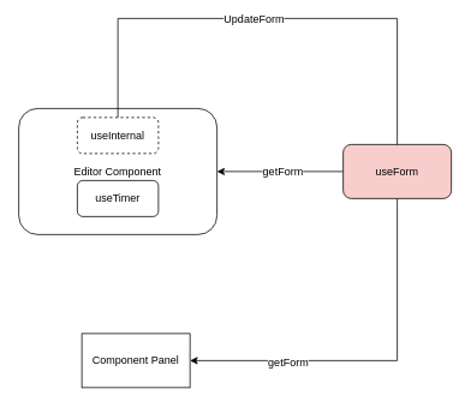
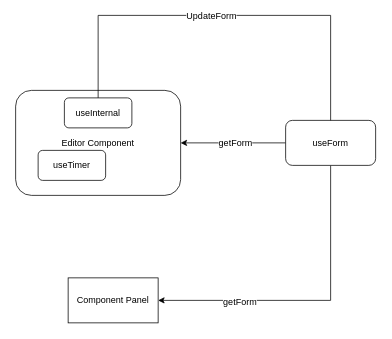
- <mxCell id="8" value="useInternal" style="rounded=1;whiteSpace=wrap;html=1;dashed=1;" parent="1" vertex="1"><mxGeometry x="85" y="130" width="90" height="40" as="geometry" /></mxCell>
+ <mxCell id="8" value="useInternal" style="rounded=1;whiteSpace=wrap;html=1;" parent="1" vertex="1"><mxGeometry x="85" y="130" width="90" height="40" as="geometry" /></mxCell>
- <mxCell id="7" value="useForm" style="rounded=1;whiteSpace=wrap;html=1;fillColor=#f8cecc;" parent="1" vertex="1"><mxGeometry x="380" y="160" width="120" height="60" as="geometry" /></mxCell>
+ <mxCell id="7" value="useForm" style="rounded=1;whiteSpace=wrap;html=1;" parent="1" vertex="1"><mxGeometry x="380" y="160" width="120" height="60" as="geometry" /></mxCell>
- <mxCell id="11" value="useTimer" style="rounded=1;whiteSpace=wrap;html=1;" parent="1" vertex="1"><mxGeometry x="85" y="200" width="90" height="40" as="geometry" /></mxCell>
+ <mxCell id="11" value="useTimer" style="rounded=1;whiteSpace=wrap;html=1;" parent="1" vertex="1"><mxGeometry x="50" y="200" width="90" height="40" as="geometry" /></mxCell>
